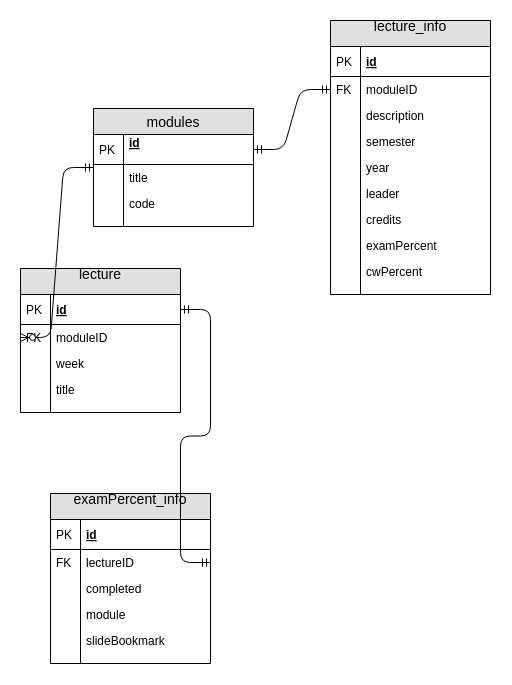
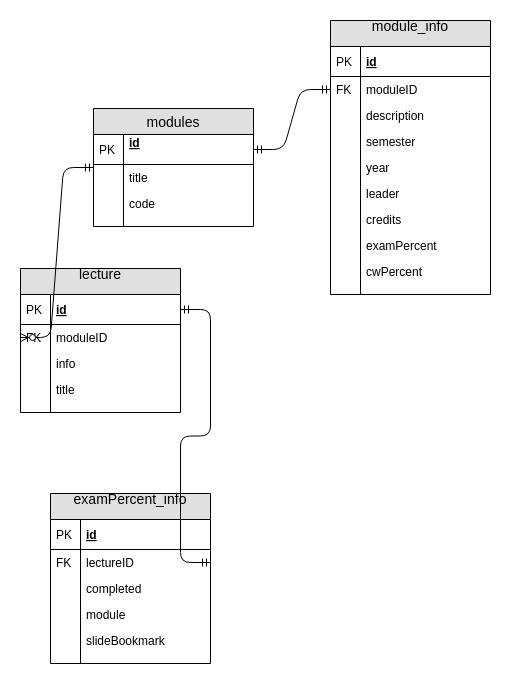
- <mxCell id="2" value="lecture_info&#10;" style="swimlane;fontStyle=0;childLayout=stackLayout;horizontal=1;startSize=26;fillColor=#e0e0e0;horizontalStack=0;resizeParent=1;resizeParentMax=0;resizeLast=0;collapsible=1;marginBottom=0;swimlaneFillColor=#ffffff;align=center;fontSize=14;" vertex="1" parent="1"><mxGeometry x="330" y="20" width="160" height="274" as="geometry" /></mxCell>
+ <mxCell id="2" value="module_info&#10;" style="swimlane;fontStyle=0;childLayout=stackLayout;horizontal=1;startSize=26;fillColor=#e0e0e0;horizontalStack=0;resizeParent=1;resizeParentMax=0;resizeLast=0;collapsible=1;marginBottom=0;swimlaneFillColor=#ffffff;align=center;fontSize=14;" vertex="1" parent="1"><mxGeometry x="330" y="20" width="160" height="274" as="geometry" /></mxCell>
- <mxCell id="38" value="week" style="shape=partialRectangle;top=0;left=0;right=0;bottom=0;align=left;verticalAlign=top;fillColor=none;spacingLeft=34;spacingRight=4;overflow=hidden;rotatable=0;points=[[0,0.5],[1,0.5]];portConstraint=eastwest;dropTarget=0;fontSize=12;" vertex="1" parent="33"><mxGeometry y="82" width="160" height="26" as="geometry" /></mxCell>
+ <mxCell id="38" value="info" style="shape=partialRectangle;top=0;left=0;right=0;bottom=0;align=left;verticalAlign=top;fillColor=none;spacingLeft=34;spacingRight=4;overflow=hidden;rotatable=0;points=[[0,0.5],[1,0.5]];portConstraint=eastwest;dropTarget=0;fontSize=12;" vertex="1" parent="33"><mxGeometry y="82" width="160" height="26" as="geometry" /></mxCell>
